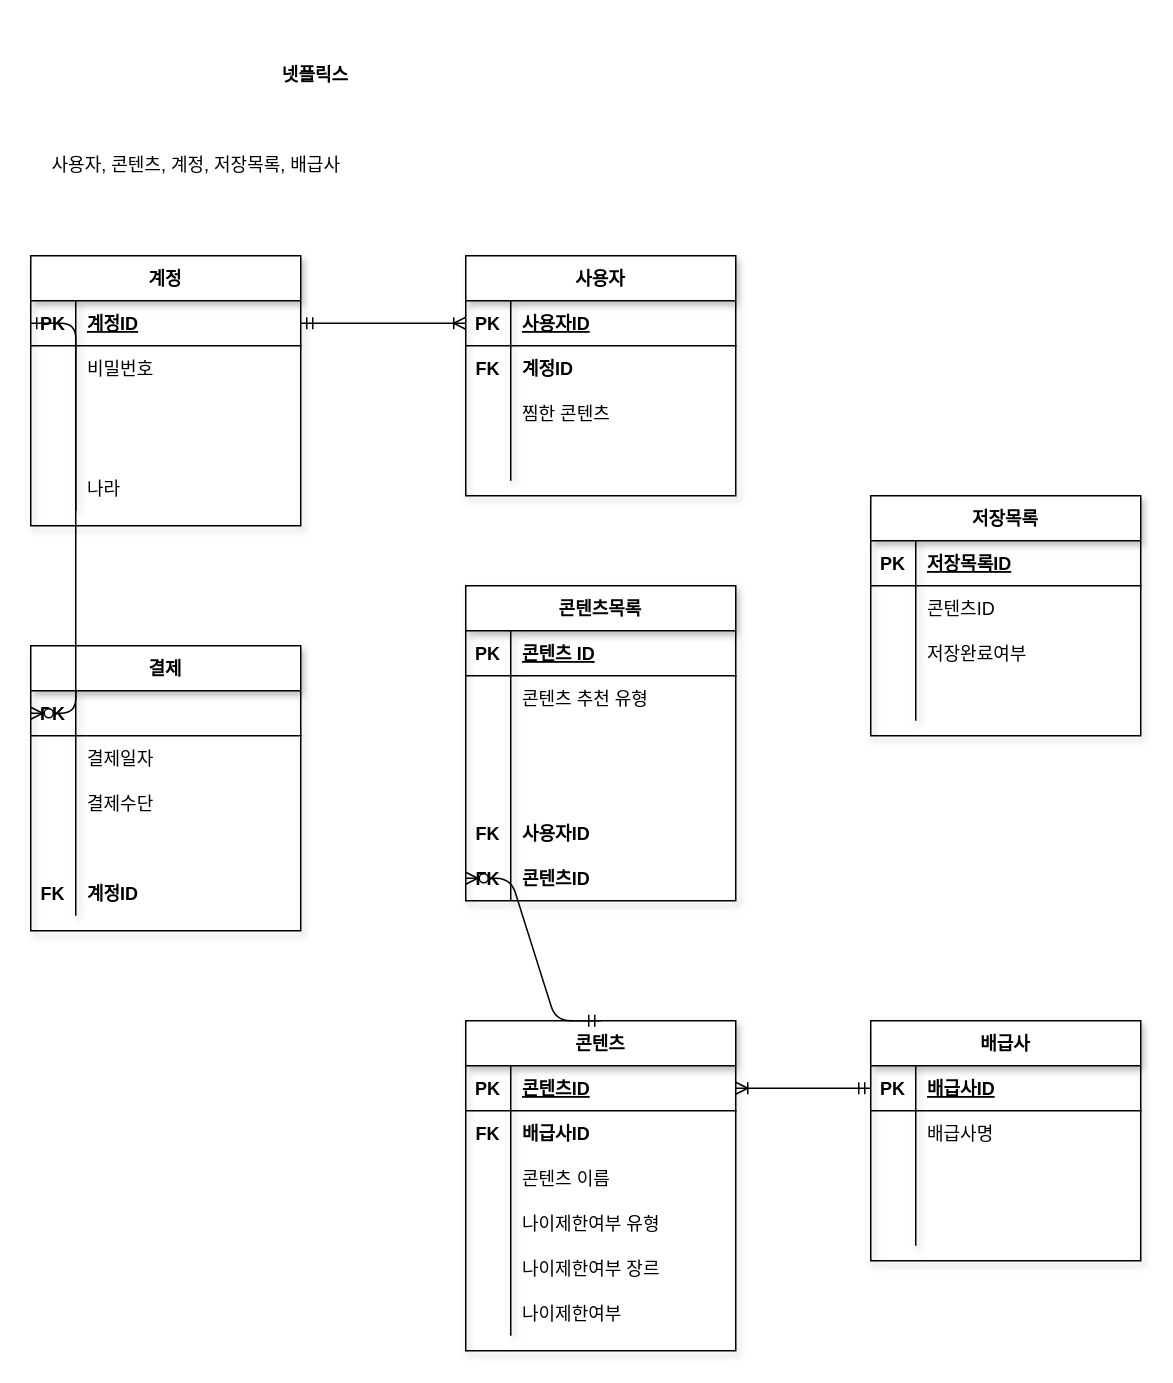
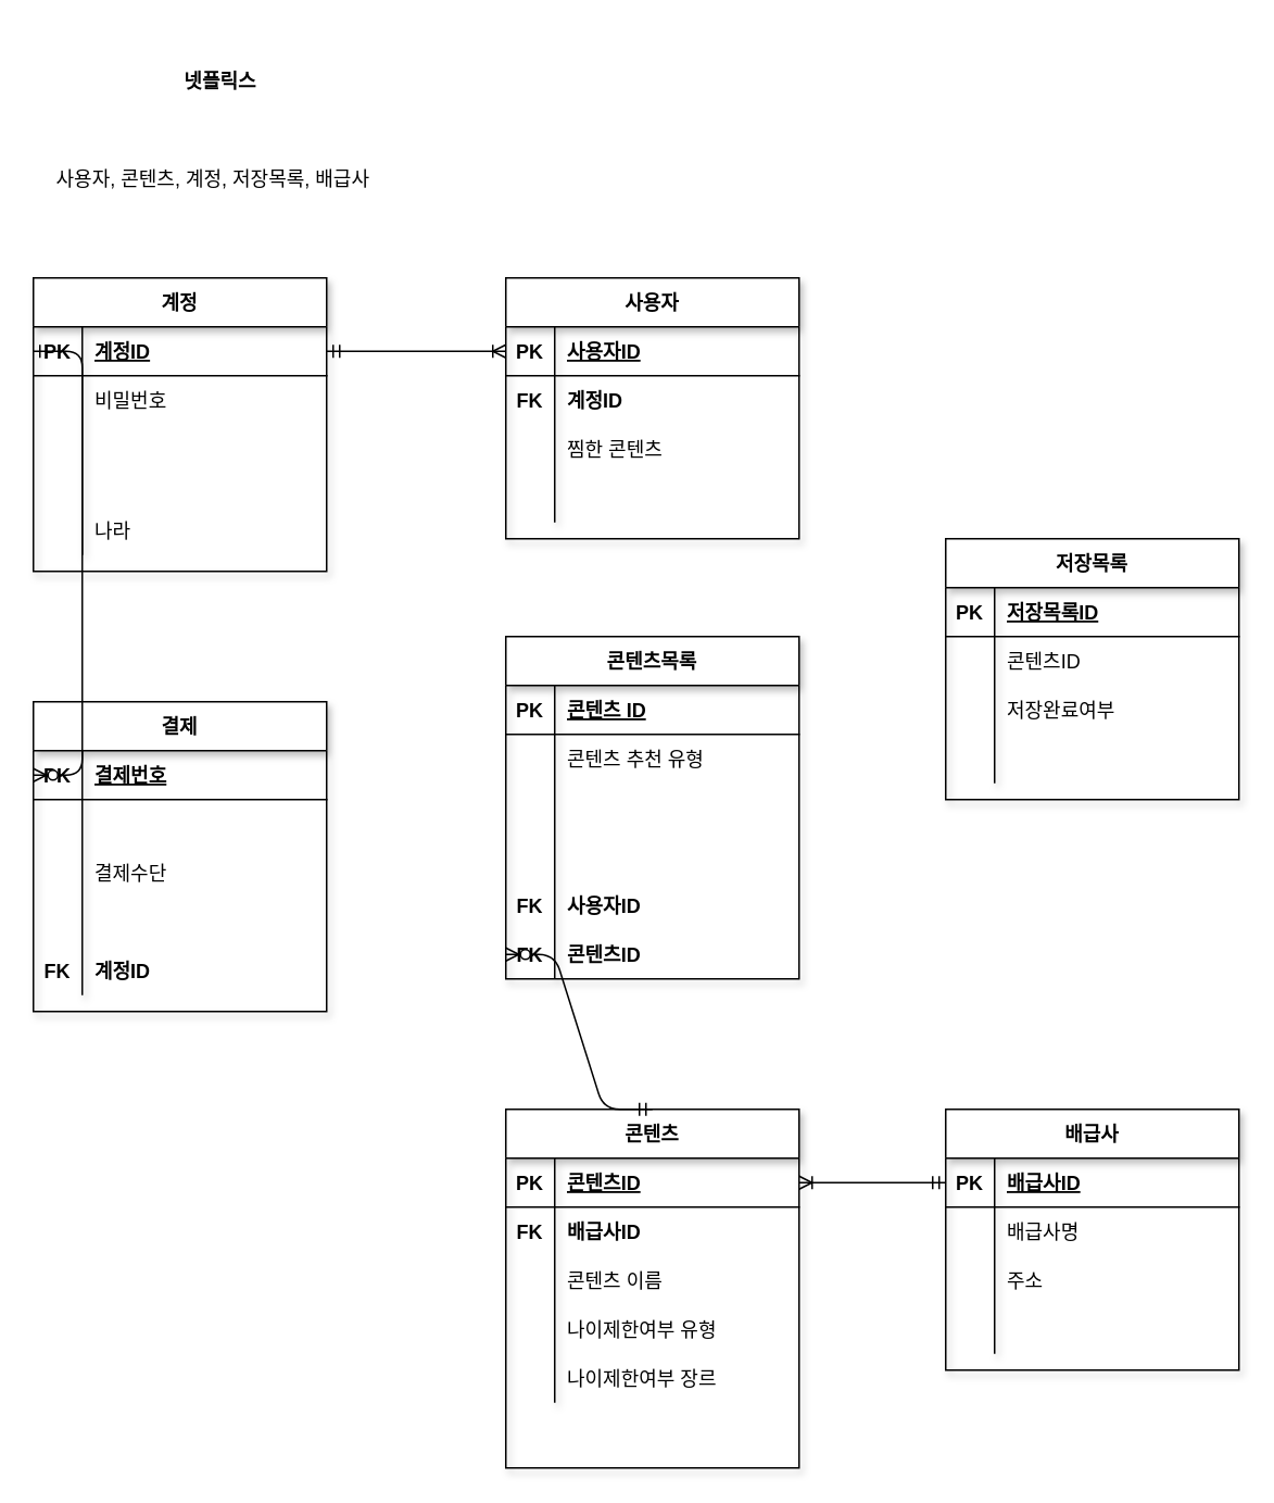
- <mxCell id="2" value="&lt;b&gt;넷플릭스&lt;/b&gt;" style="text;html=1;strokeColor=none;fillColor=none;align=center;verticalAlign=middle;whiteSpace=wrap;rounded=0;shadow=1;" vertex="1" parent="1"><mxGeometry x="145" y="20" width="130" height="60" as="geometry" /></mxCell>
+ <mxCell id="2" value="&lt;b&gt;넷플릭스&lt;/b&gt;" style="text;html=1;strokeColor=none;fillColor=none;align=center;verticalAlign=middle;whiteSpace=wrap;rounded=0;shadow=1;" vertex="1" parent="1"><mxGeometry x="70" y="20" width="130" height="60" as="geometry" /></mxCell>
+ <mxCell id="102" value="결제번호" style="shape=partialRectangle;connectable=0;fillColor=none;top=0;left=0;bottom=0;right=0;align=left;spacingLeft=6;fontStyle=5;overflow=hidden;" vertex="1" parent="100"><mxGeometry x="30" width="150" height="30" as="geometry"><mxRectangle width="150" height="30" as="alternateBounds" /></mxGeometry></mxCell>
- <mxCell id="105" value="결제일자" style="shape=partialRectangle;connectable=0;fillColor=none;top=0;left=0;bottom=0;right=0;align=left;spacingLeft=6;overflow=hidden;" vertex="1" parent="103"><mxGeometry x="30" width="150" height="30" as="geometry"><mxRectangle width="150" height="30" as="alternateBounds" /></mxGeometry></mxCell>
+ <mxCell id="61" value="주소" style="shape=partialRectangle;connectable=0;fillColor=none;top=0;left=0;bottom=0;right=0;align=left;spacingLeft=6;overflow=hidden;" vertex="1" parent="59"><mxGeometry x="30" width="150" height="30" as="geometry"><mxRectangle width="150" height="30" as="alternateBounds" /></mxGeometry></mxCell>
- <mxCell id="51" value="나이제한여부" style="shape=partialRectangle;connectable=0;fillColor=none;top=0;left=0;bottom=0;right=0;align=left;spacingLeft=6;overflow=hidden;fontStyle=0" vertex="1" parent="49"><mxGeometry x="30" width="150" height="30" as="geometry"><mxRectangle width="150" height="30" as="alternateBounds" /></mxGeometry></mxCell>
